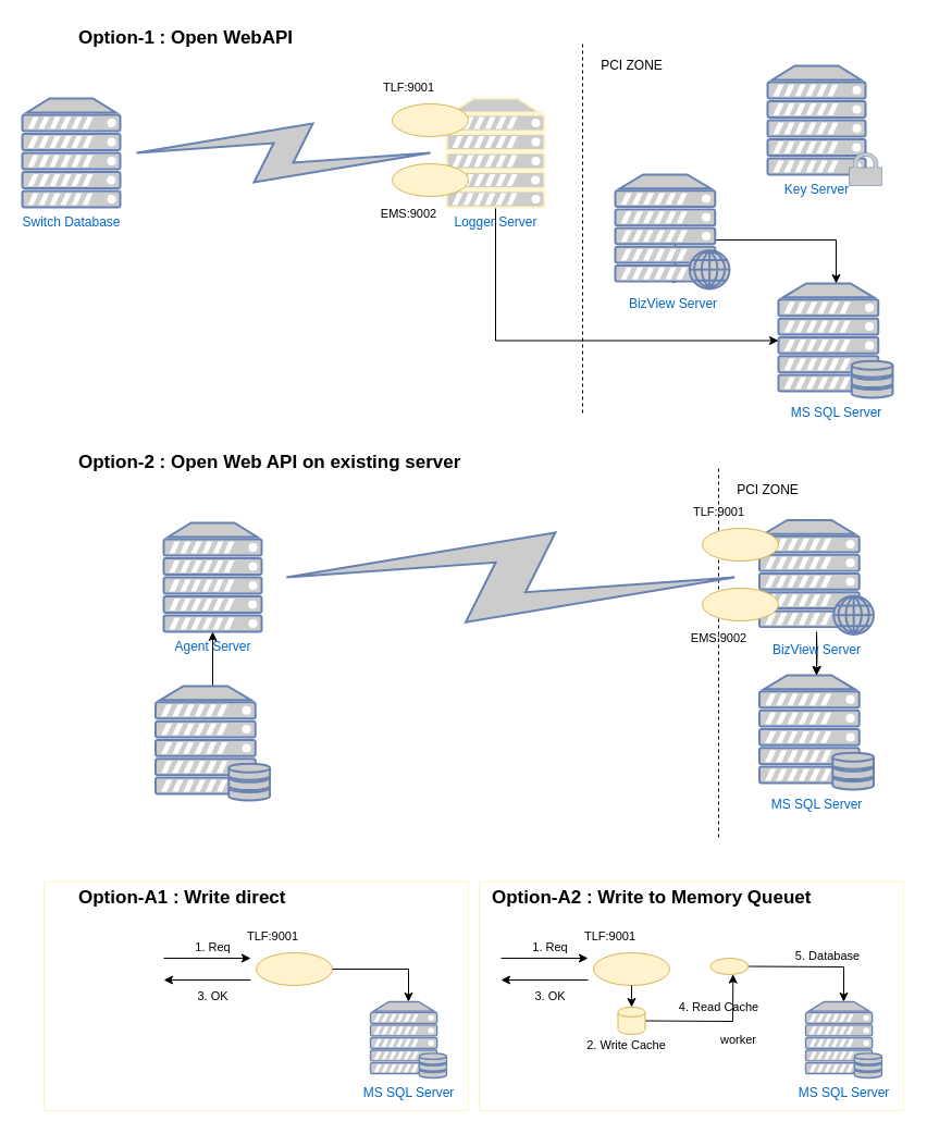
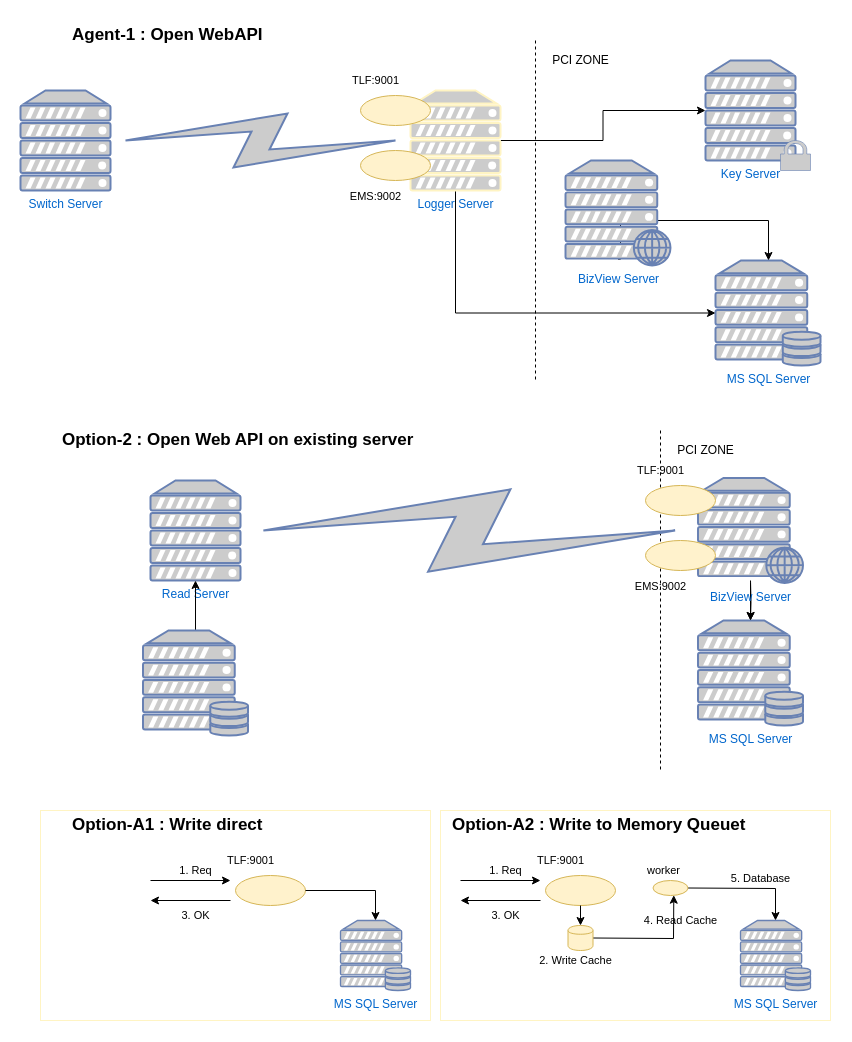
- <mxCell id="12" value="Option-1 : Open WebAPI" style="text;html=1;align=left;verticalAlign=middle;resizable=0;points=[];autosize=1;fontSize=17;fontStyle=1" parent="1" vertex="1"><mxGeometry x="70" y="20" width="210" height="30" as="geometry" /></mxCell>
+ <mxCell id="12" value="Agent-1 : Open WebAPI" style="text;html=1;align=left;verticalAlign=middle;resizable=0;points=[];autosize=1;fontSize=17;fontStyle=1" parent="1" vertex="1"><mxGeometry x="70" y="20" width="210" height="30" as="geometry" /></mxCell>
+ <mxCell id="7" style="edgeStyle=orthogonalEdgeStyle;rounded=0;orthogonalLoop=1;jettySize=auto;html=1;exitX=1;exitY=0.5;exitDx=0;exitDy=0;exitPerimeter=0;entryX=0;entryY=0.5;entryDx=0;entryDy=0;entryPerimeter=0;" edge="1" parent="1" source="8" target="66"><mxGeometry relative="1" as="geometry" /></mxCell>
- <mxCell id="5" value="Switch Database" style="fontColor=#0066CC;verticalAlign=top;verticalLabelPosition=bottom;labelPosition=center;align=center;html=1;outlineConnect=0;fillColor=#CCCCCC;strokeColor=#6881B3;gradientColor=none;gradientDirection=north;strokeWidth=2;shape=mxgraph.networks.server;" parent="1" vertex="1"><mxGeometry x="20" y="90" width="90" height="100" as="geometry" /></mxCell>
+ <mxCell id="5" value="Switch Server" style="fontColor=#0066CC;verticalAlign=top;verticalLabelPosition=bottom;labelPosition=center;align=center;html=1;outlineConnect=0;fillColor=#CCCCCC;strokeColor=#6881B3;gradientColor=none;gradientDirection=north;strokeWidth=2;shape=mxgraph.networks.server;" parent="1" vertex="1"><mxGeometry x="20" y="90" width="90" height="100" as="geometry" /></mxCell>
- <mxCell id="28" value="Option-2 : Open Web API on existing server" style="text;html=1;align=left;verticalAlign=middle;resizable=0;points=[];autosize=1;fontSize=17;fontStyle=1" parent="1" vertex="1"><mxGeometry x="70" y="410" width="370" height="30" as="geometry" /></mxCell>
+ <mxCell id="28" value="Option-2 : Open Web API on existing server" style="text;html=1;align=left;verticalAlign=middle;resizable=0;points=[];autosize=1;fontSize=17;fontStyle=1" parent="1" vertex="1"><mxGeometry x="60" y="425" width="370" height="30" as="geometry" /></mxCell>
- <mxCell id="22" value="Agent Server" style="fontColor=#0066CC;verticalAlign=top;verticalLabelPosition=bottom;labelPosition=center;align=center;html=1;outlineConnect=0;fillColor=#CCCCCC;strokeColor=#6881B3;gradientColor=none;gradientDirection=north;strokeWidth=2;shape=mxgraph.networks.server;" parent="1" vertex="1"><mxGeometry x="150" y="480" width="90" height="100" as="geometry" /></mxCell>
+ <mxCell id="22" value="Read Server" style="fontColor=#0066CC;verticalAlign=top;verticalLabelPosition=bottom;labelPosition=center;align=center;html=1;outlineConnect=0;fillColor=#CCCCCC;strokeColor=#6881B3;gradientColor=none;gradientDirection=north;strokeWidth=2;shape=mxgraph.networks.server;" parent="1" vertex="1"><mxGeometry x="150" y="480" width="90" height="100" as="geometry" /></mxCell>
- <mxCell id="64" value="4. Read Cache" style="text;html=1;align=center;verticalAlign=middle;resizable=0;points=[];autosize=1;fontSize=11;" parent="1" vertex="1"><mxGeometry x="615" y="915" width="90" height="20" as="geometry" /></mxCell>
+ <mxCell id="64" value="4. Read Cache" style="text;html=1;align=center;verticalAlign=middle;resizable=0;points=[];autosize=1;fontSize=11;" parent="1" vertex="1"><mxGeometry x="635" y="910" width="90" height="20" as="geometry" /></mxCell>
- <mxCell id="65" value="worker" style="text;html=1;align=center;verticalAlign=middle;resizable=0;points=[];autosize=1;fontSize=11;" parent="1" vertex="1"><mxGeometry x="652.5" y="945" width="50" height="20" as="geometry" /></mxCell>
+ <mxCell id="65" value="worker" style="text;html=1;align=center;verticalAlign=middle;resizable=0;points=[];autosize=1;fontSize=11;" parent="1" vertex="1"><mxGeometry x="637.5" y="860" width="50" height="20" as="geometry" /></mxCell>
